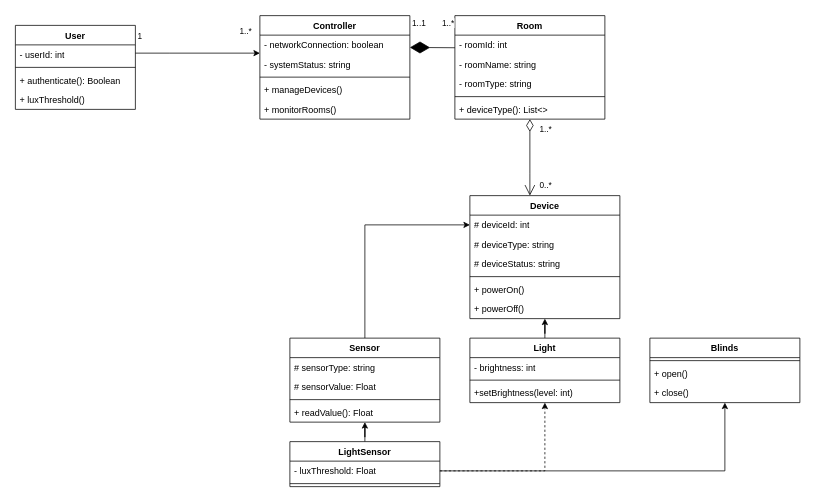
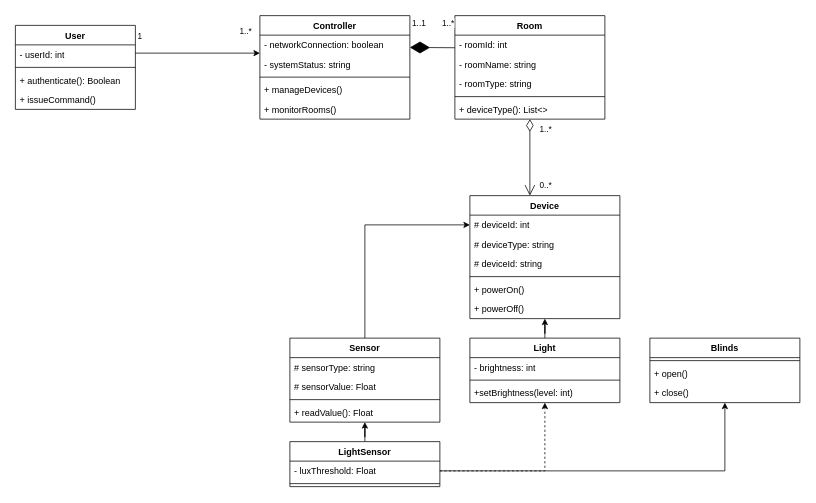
- <mxCell id="50" value="+ luxThreshold()" style="text;strokeColor=none;fillColor=none;align=left;verticalAlign=top;spacingLeft=4;spacingRight=4;overflow=hidden;rotatable=0;points=[[0,0.5],[1,0.5]];portConstraint=eastwest;whiteSpace=wrap;html=1;" vertex="1" parent="46"><mxGeometry y="86" width="160" height="26" as="geometry" /></mxCell>
+ <mxCell id="50" value="+ issueCommand()" style="text;strokeColor=none;fillColor=none;align=left;verticalAlign=top;spacingLeft=4;spacingRight=4;overflow=hidden;rotatable=0;points=[[0,0.5],[1,0.5]];portConstraint=eastwest;whiteSpace=wrap;html=1;" vertex="1" parent="46"><mxGeometry y="86" width="160" height="26" as="geometry" /></mxCell>
- <mxCell id="11" value="# deviceStatus: string" style="text;strokeColor=none;fillColor=none;align=left;verticalAlign=top;spacingLeft=4;spacingRight=4;overflow=hidden;rotatable=0;points=[[0,0.5],[1,0.5]];portConstraint=eastwest;whiteSpace=wrap;html=1;" vertex="1" parent="8"><mxGeometry y="78" width="200" height="26" as="geometry" /></mxCell>
+ <mxCell id="11" value="# deviceId: string" style="text;strokeColor=none;fillColor=none;align=left;verticalAlign=top;spacingLeft=4;spacingRight=4;overflow=hidden;rotatable=0;points=[[0,0.5],[1,0.5]];portConstraint=eastwest;whiteSpace=wrap;html=1;" vertex="1" parent="8"><mxGeometry y="78" width="200" height="26" as="geometry" /></mxCell>
